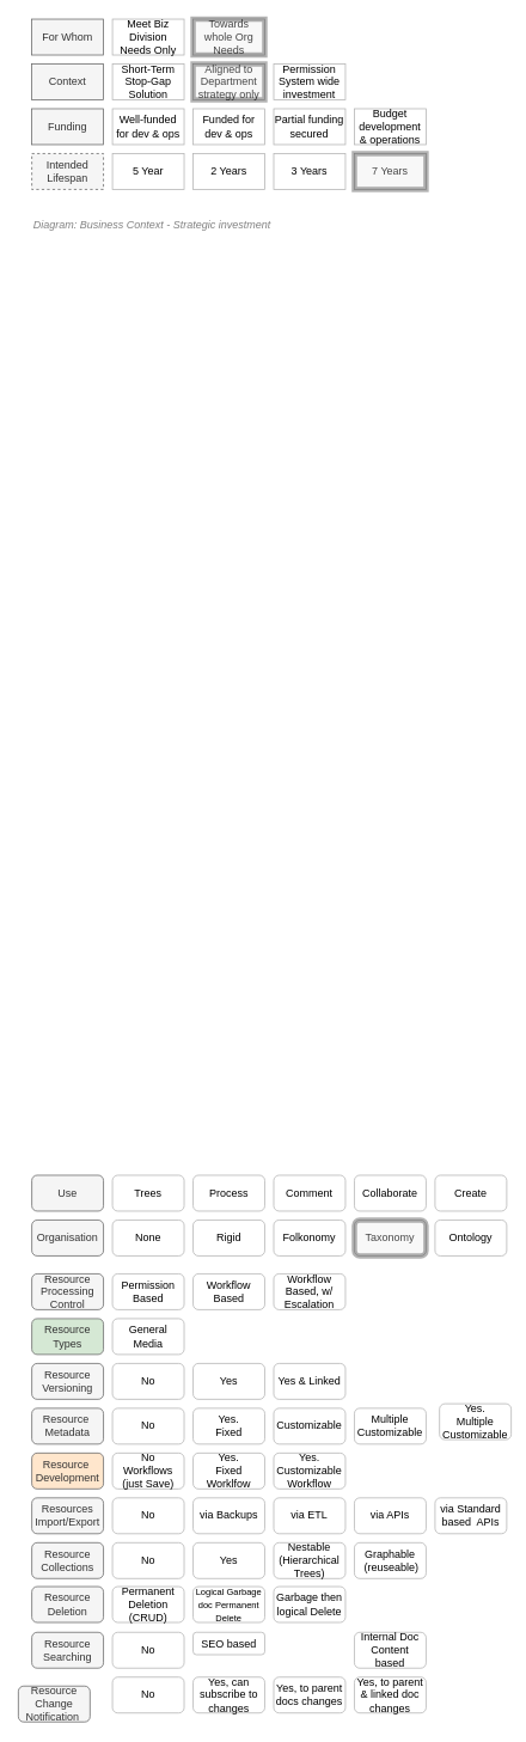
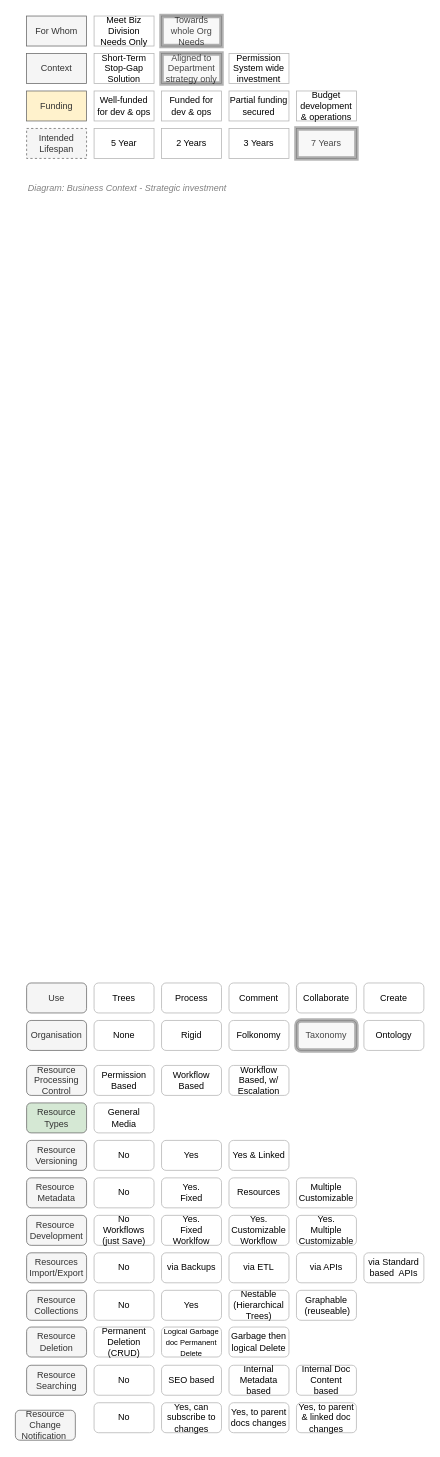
- <mxCell id="71" value="Funding" style="rounded=0;whiteSpace=wrap;html=1;shadow=0;glass=0;comic=0;strokeColor=#666666;fillColor=#f5f5f5;fontSize=12;align=center;fontColor=#333333;" parent="1" vertex="1"><mxGeometry x="35" y="120" width="80" height="40" as="geometry" /></mxCell>
+ <mxCell id="71" value="Funding" style="rounded=0;whiteSpace=wrap;html=1;shadow=0;glass=0;comic=0;strokeColor=#666666;fillColor=#fff2cc;fontSize=12;align=center;fontColor=#333333;" parent="1" vertex="1"><mxGeometry x="35" y="120" width="80" height="40" as="geometry" /></mxCell>
- <mxCell id="12" value="Yes.&lt;br&gt;Multiple&lt;br style=&quot;font-size: 12px&quot;&gt;Customizable" style="rounded=1;whiteSpace=wrap;html=1;shadow=0;glass=0;comic=0;strokeColor=#B3B3B3;fillColor=none;fontSize=12;align=center;" parent="1" vertex="1"><mxGeometry x="490" y="1565" width="80" height="40" as="geometry" /></mxCell>
+ <mxCell id="12" value="Yes.&lt;br&gt;Multiple&lt;br style=&quot;font-size: 12px&quot;&gt;Customizable" style="rounded=1;whiteSpace=wrap;html=1;shadow=0;glass=0;comic=0;strokeColor=#B3B3B3;fillColor=none;fontSize=12;align=center;" parent="1" vertex="1"><mxGeometry x="395" y="1620" width="80" height="40" as="geometry" /></mxCell>
- <mxCell id="16" value="Customizable" style="rounded=1;whiteSpace=wrap;html=1;shadow=0;glass=0;comic=0;strokeColor=#B3B3B3;fillColor=none;fontSize=12;align=center;" parent="1" vertex="1"><mxGeometry x="305" y="1570" width="80" height="40" as="geometry" /></mxCell>
+ <mxCell id="16" value="Resources" style="rounded=1;whiteSpace=wrap;html=1;shadow=0;glass=0;comic=0;strokeColor=#B3B3B3;fillColor=none;fontSize=12;align=center;" parent="1" vertex="1"><mxGeometry x="305" y="1570" width="80" height="40" as="geometry" /></mxCell>
- <mxCell id="8" value="Resource&amp;nbsp;&lt;br style=&quot;font-size: 12px&quot;&gt;Development" style="rounded=1;whiteSpace=wrap;html=1;shadow=0;glass=0;comic=0;strokeColor=#666666;fillColor=#ffe6cc;fontSize=12;align=center;fontColor=#333333;" parent="1" vertex="1"><mxGeometry x="35" y="1620" width="80" height="40" as="geometry" /></mxCell>
+ <mxCell id="8" value="Resource&amp;nbsp;&lt;br style=&quot;font-size: 12px&quot;&gt;Development" style="rounded=1;whiteSpace=wrap;html=1;shadow=0;glass=0;comic=0;strokeColor=#666666;fillColor=#f5f5f5;fontSize=12;align=center;fontColor=#333333;" parent="1" vertex="1"><mxGeometry x="35" y="1620" width="80" height="40" as="geometry" /></mxCell>
- <mxCell id="44" value="SEO based" style="rounded=1;whiteSpace=wrap;html=1;shadow=0;glass=0;comic=0;strokeColor=#B3B3B3;fillColor=none;fontSize=12;align=center;" parent="1" vertex="1"><mxGeometry x="215" y="1820" width="80" height="25" as="geometry" /></mxCell>
+ <mxCell id="44" value="SEO based" style="rounded=1;whiteSpace=wrap;html=1;shadow=0;glass=0;comic=0;strokeColor=#B3B3B3;fillColor=none;fontSize=12;align=center;" parent="1" vertex="1"><mxGeometry x="215" y="1820" width="80" height="40" as="geometry" /></mxCell>
+ <mxCell id="45" value="Internal&lt;br&gt;Metadata based" style="rounded=1;whiteSpace=wrap;html=1;shadow=0;glass=0;comic=0;strokeColor=#B3B3B3;fillColor=none;fontSize=12;align=center;" parent="1" vertex="1"><mxGeometry x="305" y="1820" width="80" height="40" as="geometry" /></mxCell>
